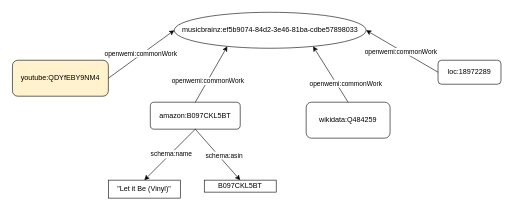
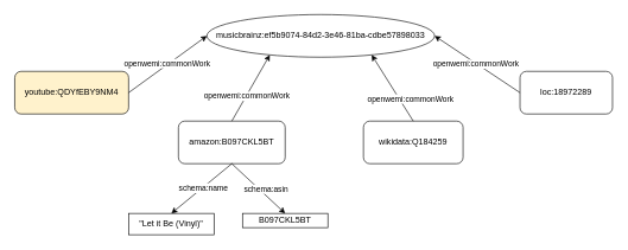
- <mxCell id="19" value="loc:18972289" style="rounded=1;whiteSpace=wrap;html=1;" vertex="1" parent="1"><mxGeometry x="730" y="100" width="105" height="40" as="geometry" /></mxCell>
+ <mxCell id="19" value="loc:18972289" style="rounded=1;whiteSpace=wrap;html=1;" vertex="1" parent="1"><mxGeometry x="730" y="100" width="130" height="60" as="geometry" /></mxCell>
- <mxCell id="4" value="amazon:B097CKL5BT" style="rounded=1;whiteSpace=wrap;html=1;" parent="1" vertex="1"><mxGeometry x="250" y="170" width="150" height="45" as="geometry" /></mxCell>
+ <mxCell id="4" value="amazon:B097CKL5BT" style="rounded=1;whiteSpace=wrap;html=1;" parent="1" vertex="1"><mxGeometry x="250" y="170" width="150" height="60" as="geometry" /></mxCell>
- <mxCell id="5" value="wikidata:Q484259" style="rounded=1;whiteSpace=wrap;html=1;" parent="1" vertex="1"><mxGeometry x="510" y="170" width="140" height="60" as="geometry" /></mxCell>
+ <mxCell id="5" value="wikidata:Q184259" style="rounded=1;whiteSpace=wrap;html=1;" parent="1" vertex="1"><mxGeometry x="510" y="170" width="140" height="60" as="geometry" /></mxCell>
